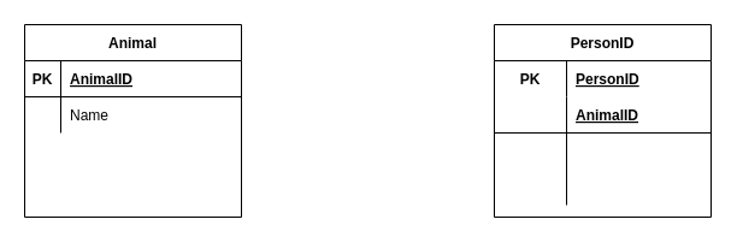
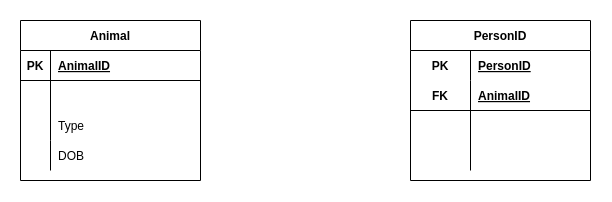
- <mxCell id="8" value="Name" style="shape=partialRectangle;connectable=0;fillColor=none;top=0;left=0;bottom=0;right=0;align=left;spacingLeft=6;overflow=hidden;" vertex="1" parent="6"><mxGeometry x="30" width="150" height="30" as="geometry" /></mxCell>
+ <mxCell id="20" value="FK" style="shape=partialRectangle;connectable=0;fillColor=none;top=0;left=0;bottom=0;right=0;fontStyle=1;overflow=hidden;" vertex="1" parent="19"><mxGeometry width="60" height="30" as="geometry" /></mxCell>
+ <mxCell id="11" value="Type" style="shape=partialRectangle;connectable=0;fillColor=none;top=0;left=0;bottom=0;right=0;align=left;spacingLeft=6;overflow=hidden;" vertex="1" parent="9"><mxGeometry x="30" width="150" height="30" as="geometry" /></mxCell>
+ <mxCell id="14" value="DOB" style="shape=partialRectangle;connectable=0;fillColor=none;top=0;left=0;bottom=0;right=0;align=left;spacingLeft=6;overflow=hidden;" vertex="1" parent="12"><mxGeometry x="30" width="150" height="30" as="geometry" /></mxCell>
